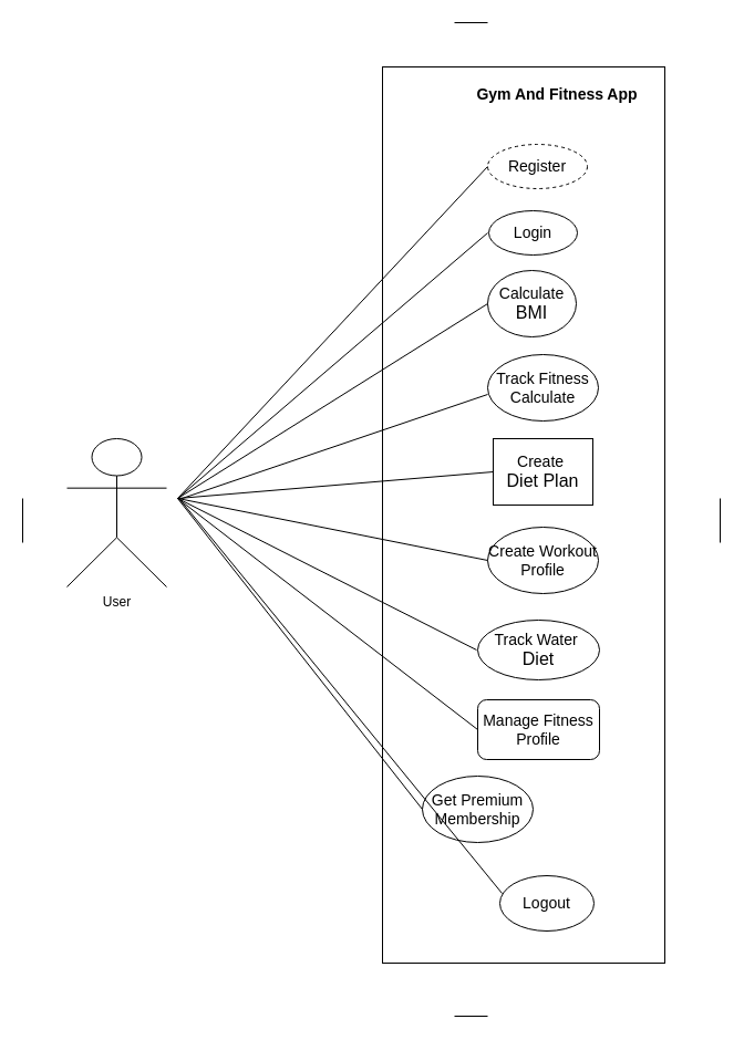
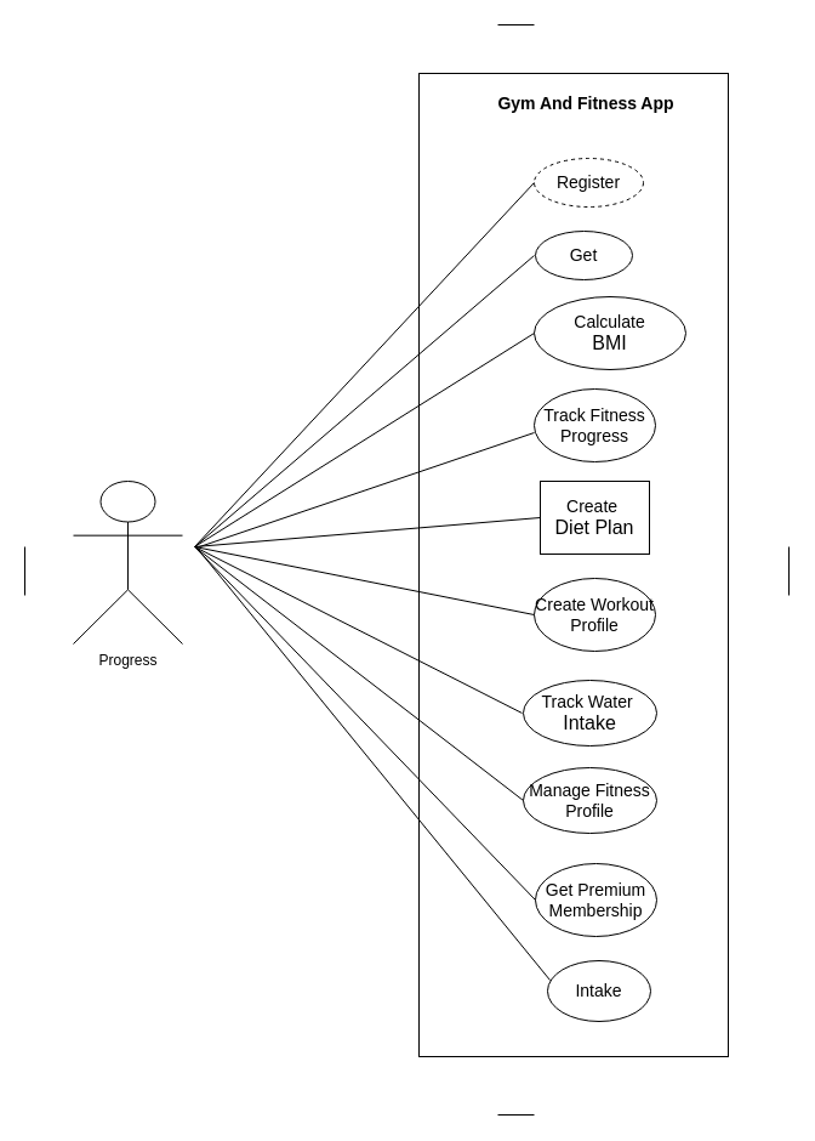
- <mxCell id="4" value="&lt;b&gt;&lt;font style=&quot;font-size: 14px;&quot;&gt;Gym And Fitness App&lt;/font&gt;&lt;/b&gt;" style="text;html=1;align=center;verticalAlign=middle;whiteSpace=wrap;rounded=0;" parent="1" vertex="1"><mxGeometry x="421" y="70" width="164" height="30" as="geometry" /></mxCell>
+ <mxCell id="4" value="&lt;b&gt;&lt;font style=&quot;font-size: 14px;&quot;&gt;Gym And Fitness App&lt;/font&gt;&lt;/b&gt;" style="text;html=1;align=center;verticalAlign=middle;whiteSpace=wrap;rounded=0;" parent="1" vertex="1"><mxGeometry x="401" y="70" width="164" height="30" as="geometry" /></mxCell>
- <mxCell id="6" value="&lt;font style=&quot;font-size: 14px;&quot;&gt;Login&lt;/font&gt;" style="ellipse;whiteSpace=wrap;html=1;" parent="1" vertex="1"><mxGeometry x="441" y="190" width="80" height="40" as="geometry" /></mxCell>
+ <mxCell id="6" value="&lt;font style=&quot;font-size: 14px;&quot;&gt;Get&lt;/font&gt;" style="ellipse;whiteSpace=wrap;html=1;" parent="1" vertex="1"><mxGeometry x="441" y="190" width="80" height="40" as="geometry" /></mxCell>
- <mxCell id="7" value="&lt;font style=&quot;font-size: 14px;&quot;&gt;Calculate&lt;/font&gt;&lt;div&gt;&lt;font size=&quot;3&quot;&gt;BMI&lt;/font&gt;&lt;/div&gt;" style="ellipse;whiteSpace=wrap;html=1;" parent="1" vertex="1"><mxGeometry x="440" y="244" width="80" height="60" as="geometry" /></mxCell>
+ <mxCell id="7" value="&lt;font style=&quot;font-size: 14px;&quot;&gt;Calculate&lt;/font&gt;&lt;div&gt;&lt;font size=&quot;3&quot;&gt;BMI&lt;/font&gt;&lt;/div&gt;" style="ellipse;whiteSpace=wrap;html=1;" parent="1" vertex="1"><mxGeometry x="440" y="244" width="125" height="60" as="geometry" /></mxCell>
- <mxCell id="8" value="&lt;font style=&quot;font-size: 14px;&quot;&gt;Track Fitness Calculate&lt;/font&gt;" style="ellipse;whiteSpace=wrap;html=1;" parent="1" vertex="1"><mxGeometry x="440" y="320" width="100" height="60" as="geometry" /></mxCell>
+ <mxCell id="8" value="&lt;font style=&quot;font-size: 14px;&quot;&gt;Track Fitness Progress&lt;/font&gt;" style="ellipse;whiteSpace=wrap;html=1;" parent="1" vertex="1"><mxGeometry x="440" y="320" width="100" height="60" as="geometry" /></mxCell>
- <mxCell id="3" value="User" style="shape=umlActor;verticalLabelPosition=bottom;verticalAlign=top;html=1;outlineConnect=0;" parent="1" vertex="1"><mxGeometry x="60" y="396" width="90" height="134" as="geometry" /></mxCell>
+ <mxCell id="3" value="Progress" style="shape=umlActor;verticalLabelPosition=bottom;verticalAlign=top;html=1;outlineConnect=0;" parent="1" vertex="1"><mxGeometry x="60" y="396" width="90" height="134" as="geometry" /></mxCell>
- <mxCell id="10" value="&lt;font style=&quot;font-size: 14px;&quot;&gt;Track Water&amp;nbsp;&lt;/font&gt;&lt;div&gt;&lt;font size=&quot;3&quot;&gt;Diet&lt;/font&gt;&lt;/div&gt;" style="ellipse;whiteSpace=wrap;html=1;" parent="1" vertex="1"><mxGeometry x="431" y="560" width="110" height="54" as="geometry" /></mxCell>
+ <mxCell id="10" value="&lt;font style=&quot;font-size: 14px;&quot;&gt;Track Water&amp;nbsp;&lt;/font&gt;&lt;div&gt;&lt;font size=&quot;3&quot;&gt;Intake&lt;/font&gt;&lt;/div&gt;" style="ellipse;whiteSpace=wrap;html=1;" parent="1" vertex="1"><mxGeometry x="431" y="560" width="110" height="54" as="geometry" /></mxCell>
- <mxCell id="11" value="&lt;font style=&quot;font-size: 14px;&quot;&gt;Manage Fitness Profile&lt;/font&gt;" style="whiteSpace=wrap;html=1;rounded=1;" parent="1" vertex="1"><mxGeometry x="431" y="632" width="110" height="54" as="geometry" /></mxCell>
+ <mxCell id="11" value="&lt;font style=&quot;font-size: 14px;&quot;&gt;Manage Fitness Profile&lt;/font&gt;" style="ellipse;whiteSpace=wrap;html=1;" parent="1" vertex="1"><mxGeometry x="431" y="632" width="110" height="54" as="geometry" /></mxCell>
- <mxCell id="14" value="&lt;font style=&quot;font-size: 14px;&quot;&gt;Get Premium Membership&lt;/font&gt;" style="ellipse;whiteSpace=wrap;html=1;" parent="1" vertex="1"><mxGeometry x="381" y="701" width="100" height="60" as="geometry" /></mxCell>
+ <mxCell id="14" value="&lt;font style=&quot;font-size: 14px;&quot;&gt;Get Premium Membership&lt;/font&gt;" style="ellipse;whiteSpace=wrap;html=1;" parent="1" vertex="1"><mxGeometry x="441" y="711" width="100" height="60" as="geometry" /></mxCell>
- <mxCell id="13" value="&lt;font style=&quot;font-size: 14px;&quot;&gt;Logout&lt;/font&gt;" style="ellipse;whiteSpace=wrap;html=1;" parent="1" vertex="1"><mxGeometry x="451" y="791" width="85" height="50" as="geometry" /></mxCell>
+ <mxCell id="13" value="&lt;font style=&quot;font-size: 14px;&quot;&gt;Intake&lt;/font&gt;" style="ellipse;whiteSpace=wrap;html=1;" parent="1" vertex="1"><mxGeometry x="451" y="791" width="85" height="50" as="geometry" /></mxCell>
